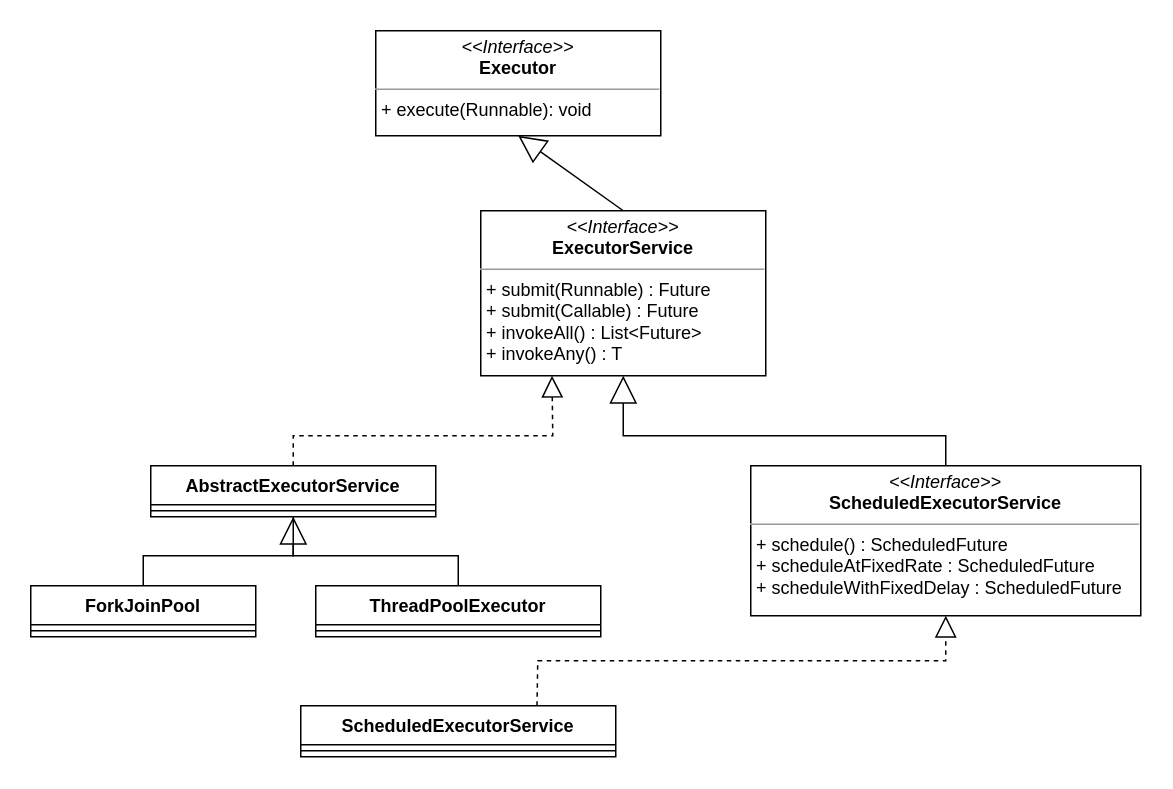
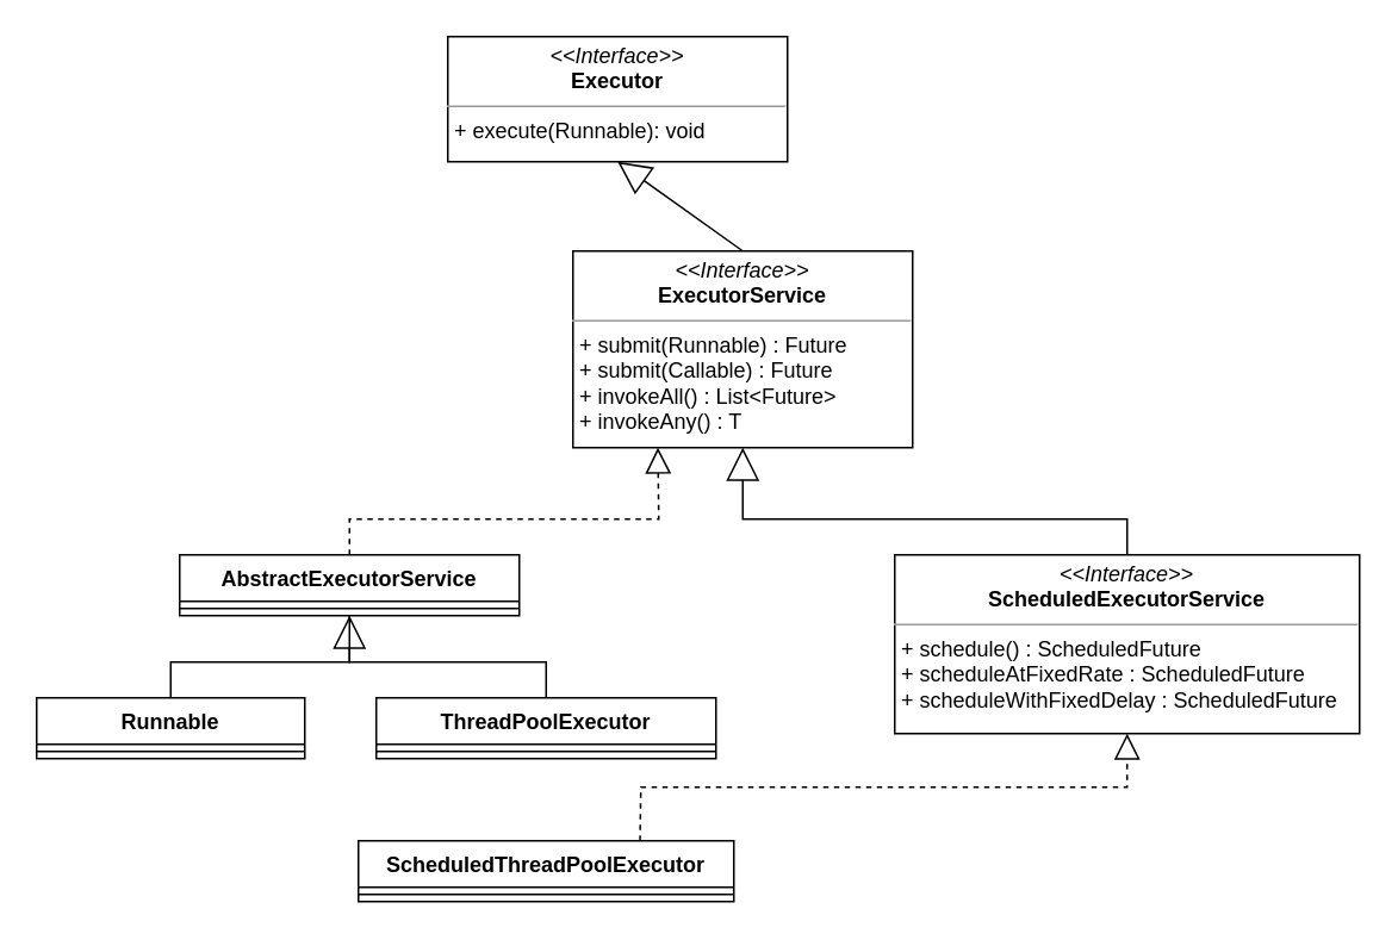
- <mxCell id="6" value="ForkJoinPool" style="swimlane;fontStyle=1;align=center;verticalAlign=top;childLayout=stackLayout;horizontal=1;startSize=26;horizontalStack=0;resizeParent=1;resizeParentMax=0;resizeLast=0;collapsible=1;marginBottom=0;" vertex="1" parent="1"><mxGeometry x="20" y="390" width="150" height="34" as="geometry" /></mxCell>
+ <mxCell id="6" value="Runnable" style="swimlane;fontStyle=1;align=center;verticalAlign=top;childLayout=stackLayout;horizontal=1;startSize=26;horizontalStack=0;resizeParent=1;resizeParentMax=0;resizeLast=0;collapsible=1;marginBottom=0;" vertex="1" parent="1"><mxGeometry x="20" y="390" width="150" height="34" as="geometry" /></mxCell>
- <mxCell id="16" value="ScheduledExecutorService" style="swimlane;fontStyle=1;align=center;verticalAlign=top;childLayout=stackLayout;horizontal=1;startSize=26;horizontalStack=0;resizeParent=1;resizeParentMax=0;resizeLast=0;collapsible=1;marginBottom=0;" vertex="1" parent="1"><mxGeometry x="200" y="470" width="210" height="34" as="geometry" /></mxCell>
+ <mxCell id="16" value="ScheduledThreadPoolExecutor" style="swimlane;fontStyle=1;align=center;verticalAlign=top;childLayout=stackLayout;horizontal=1;startSize=26;horizontalStack=0;resizeParent=1;resizeParentMax=0;resizeLast=0;collapsible=1;marginBottom=0;" vertex="1" parent="1"><mxGeometry x="200" y="470" width="210" height="34" as="geometry" /></mxCell>
